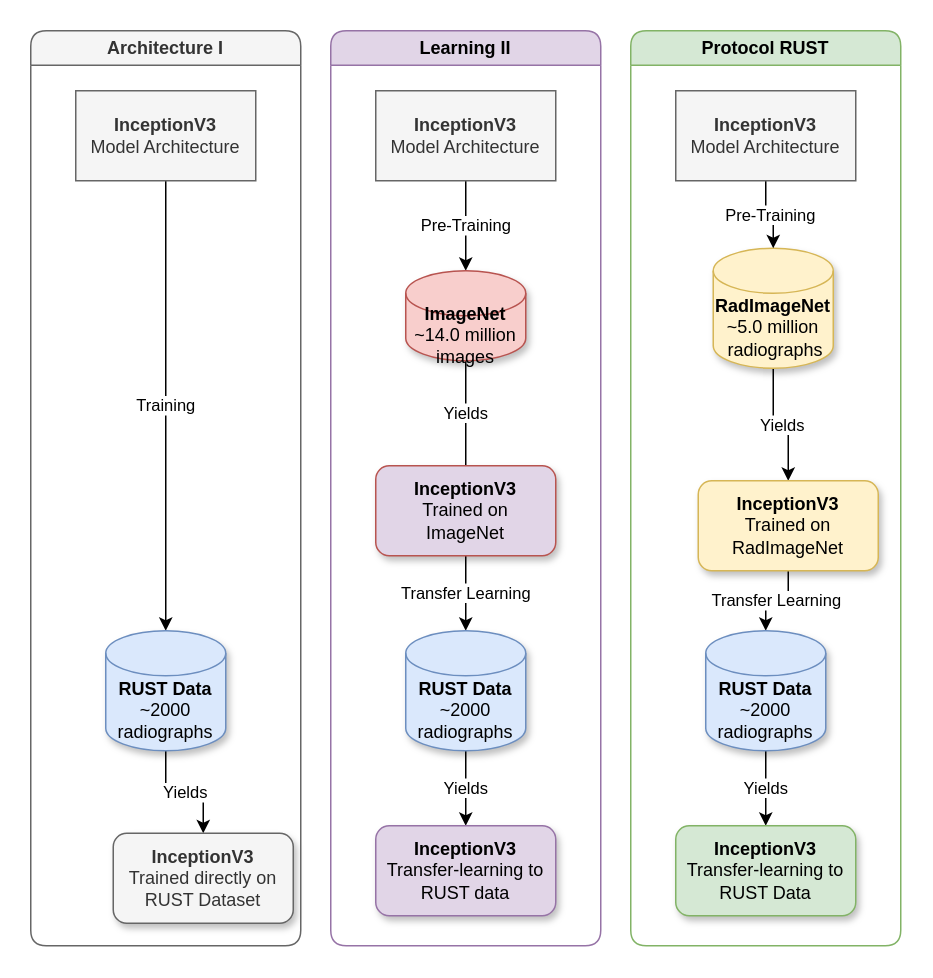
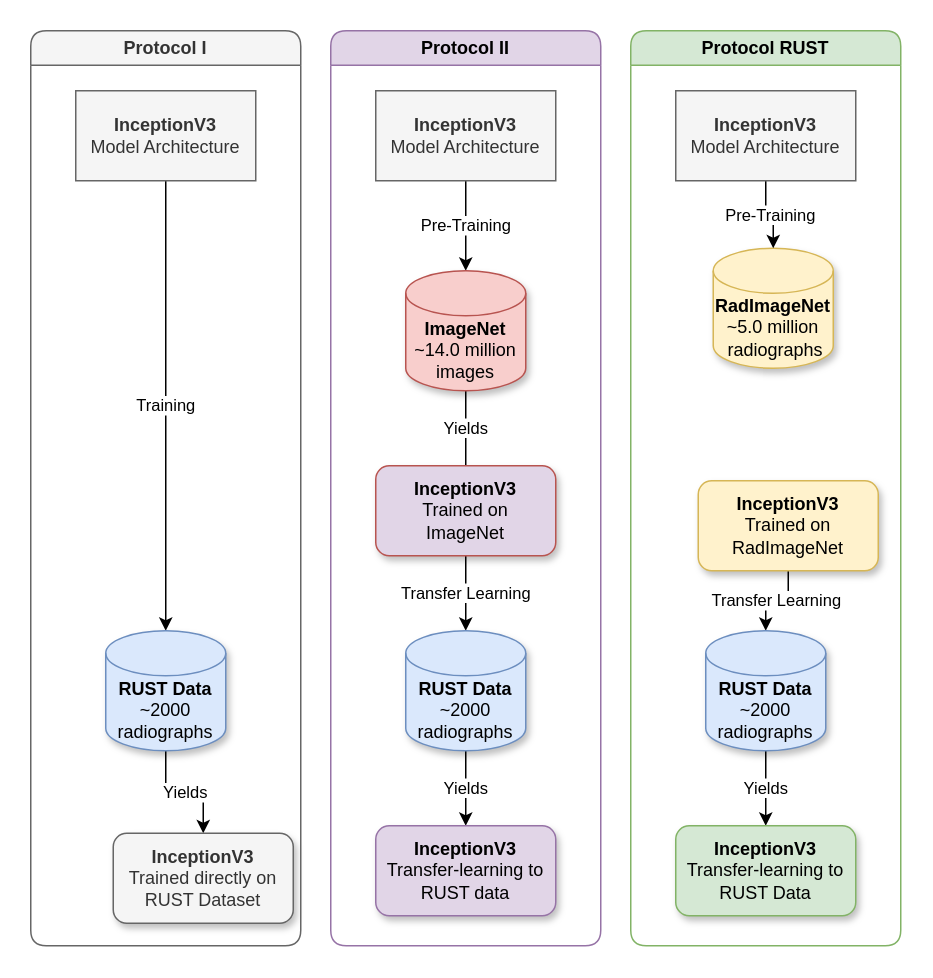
- <mxCell id="24" value="Architecture I" style="swimlane;whiteSpace=wrap;html=1;rounded=1;shadow=0;glass=0;fillColor=#f5f5f5;fontColor=#333333;strokeColor=#666666;" parent="1" vertex="1"><mxGeometry width="180" height="610" as="geometry" x="20" y="20" /></mxCell>
+ <mxCell id="24" value="Protocol I" style="swimlane;whiteSpace=wrap;html=1;rounded=1;shadow=0;glass=0;fillColor=#f5f5f5;fontColor=#333333;strokeColor=#666666;" parent="1" vertex="1"><mxGeometry width="180" height="610" as="geometry" x="20" y="20" /></mxCell>
- <mxCell id="25" value="Learning II" style="swimlane;whiteSpace=wrap;html=1;rounded=1;shadow=0;glass=0;fillColor=#e1d5e7;strokeColor=#9673a6;" parent="1" vertex="1"><mxGeometry x="220" width="180" height="610" as="geometry" y="20" /></mxCell>
+ <mxCell id="25" value="Protocol II" style="swimlane;whiteSpace=wrap;html=1;rounded=1;shadow=0;glass=0;fillColor=#e1d5e7;strokeColor=#9673a6;" parent="1" vertex="1"><mxGeometry x="220" width="180" height="610" as="geometry" y="20" /></mxCell>
- <mxCell id="26" value="&lt;div&gt;&lt;b&gt;ImageNet&lt;/b&gt;&lt;/div&gt;&lt;div&gt;~14.0 million&lt;br&gt;&lt;/div&gt;&lt;div&gt;images&lt;br&gt;&lt;/div&gt;" style="shape=cylinder3;whiteSpace=wrap;html=1;boundedLbl=1;backgroundOutline=1;size=15;fillColor=#f8cecc;strokeColor=#b85450;shadow=1;" parent="25" vertex="1"><mxGeometry x="50" y="160" width="80" height="60" as="geometry" /></mxCell>
+ <mxCell id="26" value="&lt;div&gt;&lt;b&gt;ImageNet&lt;/b&gt;&lt;/div&gt;&lt;div&gt;~14.0 million&lt;br&gt;&lt;/div&gt;&lt;div&gt;images&lt;br&gt;&lt;/div&gt;" style="shape=cylinder3;whiteSpace=wrap;html=1;boundedLbl=1;backgroundOutline=1;size=15;fillColor=#f8cecc;strokeColor=#b85450;shadow=1;" parent="25" vertex="1"><mxGeometry x="50" y="160" width="80" height="80" as="geometry" /></mxCell>
- <mxCell id="5" value="Yields" style="edgeStyle=orthogonalEdgeStyle;rounded=0;orthogonalLoop=1;jettySize=auto;html=1;" parent="1" source="6" target="10" edge="1"><mxGeometry relative="1" as="geometry" /></mxCell>
